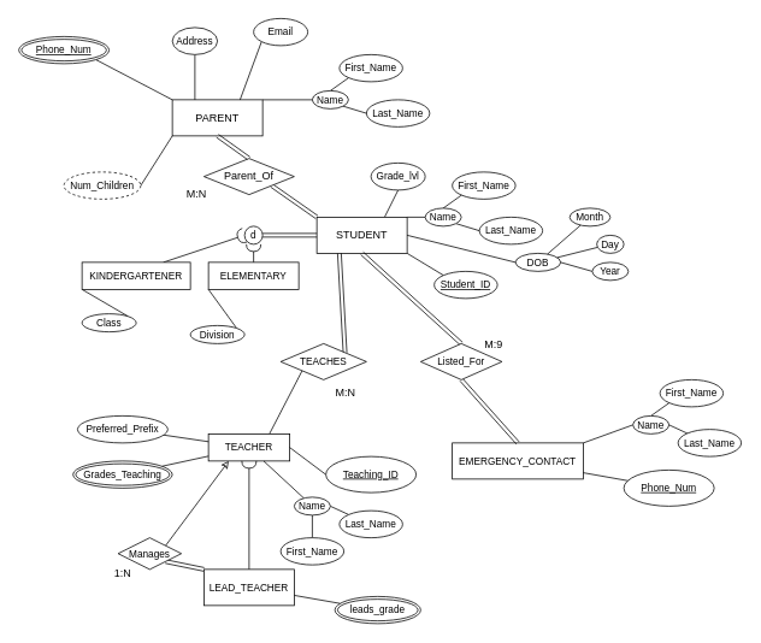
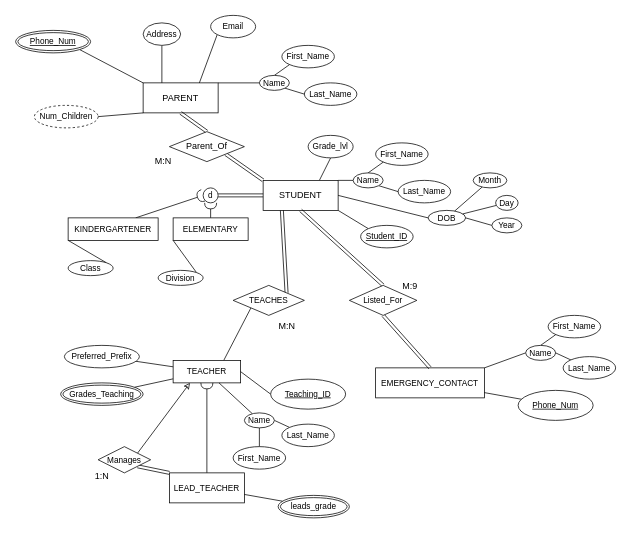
- <mxCell id="85" value="Num_Children" style="ellipse;whiteSpace=wrap;html=1;align=center;dashed=1;fontFamily=Helvetica;fontSize=11;fontColor=default;" vertex="1" parent="1"><mxGeometry x="70" y="190" width="85" height="30" as="geometry" /></mxCell>
+ <mxCell id="85" value="Num_Children" style="ellipse;whiteSpace=wrap;html=1;align=center;dashed=1;fontFamily=Helvetica;fontSize=11;fontColor=default;" vertex="1" parent="1"><mxGeometry x="45" y="140" width="85" height="30" as="geometry" /></mxCell>
